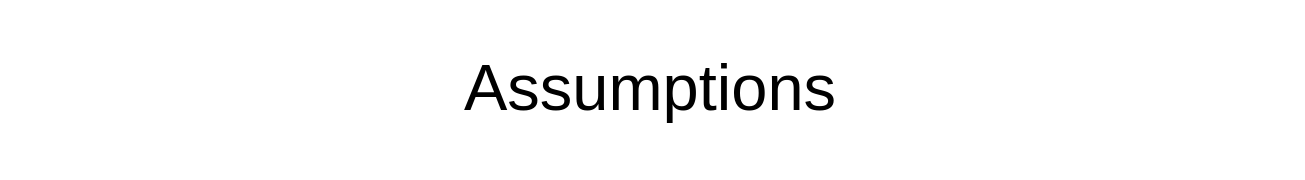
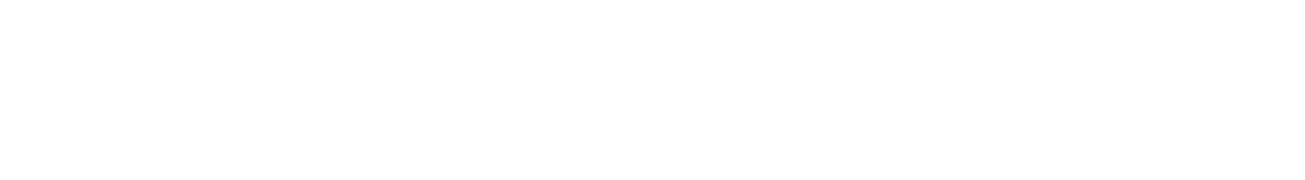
- <mxCell id="2" value="Assumptions" style="text;html=1;strokeColor=none;fillColor=none;align=center;verticalAlign=middle;whiteSpace=wrap;rounded=0;fontSize=26;" vertex="1" parent="1"><mxGeometry x="20" y="20" width="480" height="30" as="geometry" /></mxCell>
